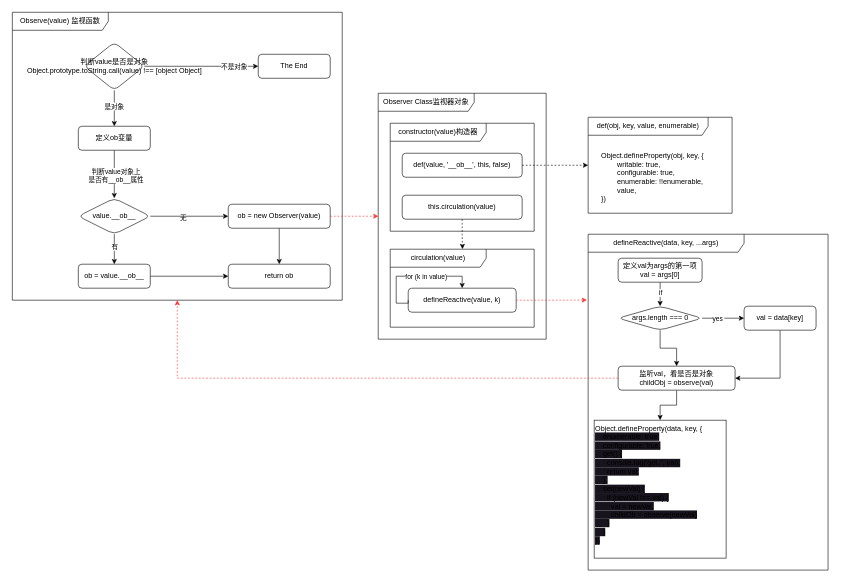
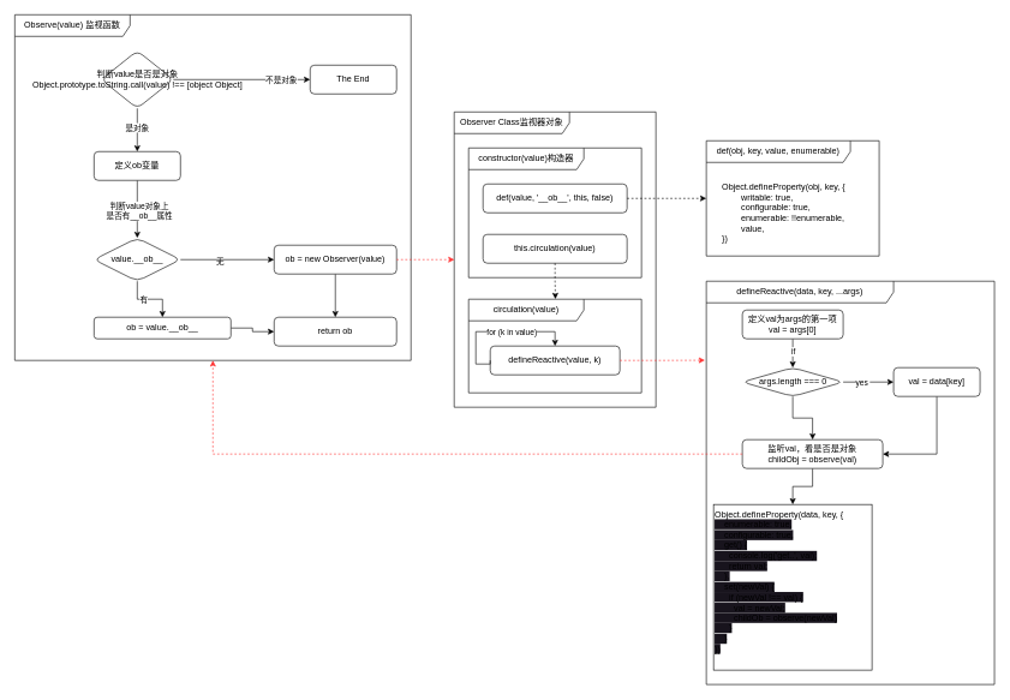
- <mxCell id="27" value="ob = value.__ob__" style="whiteSpace=wrap;html=1;rounded=1;labelBackgroundColor=none;" parent="11" vertex="1"><mxGeometry x="110" y="420" width="120" height="40" as="geometry" /></mxCell>
+ <mxCell id="27" value="ob = value.__ob__" style="whiteSpace=wrap;html=1;rounded=1;labelBackgroundColor=none;" parent="11" vertex="1"><mxGeometry x="110" y="420" width="190" height="30" as="geometry" /></mxCell>
